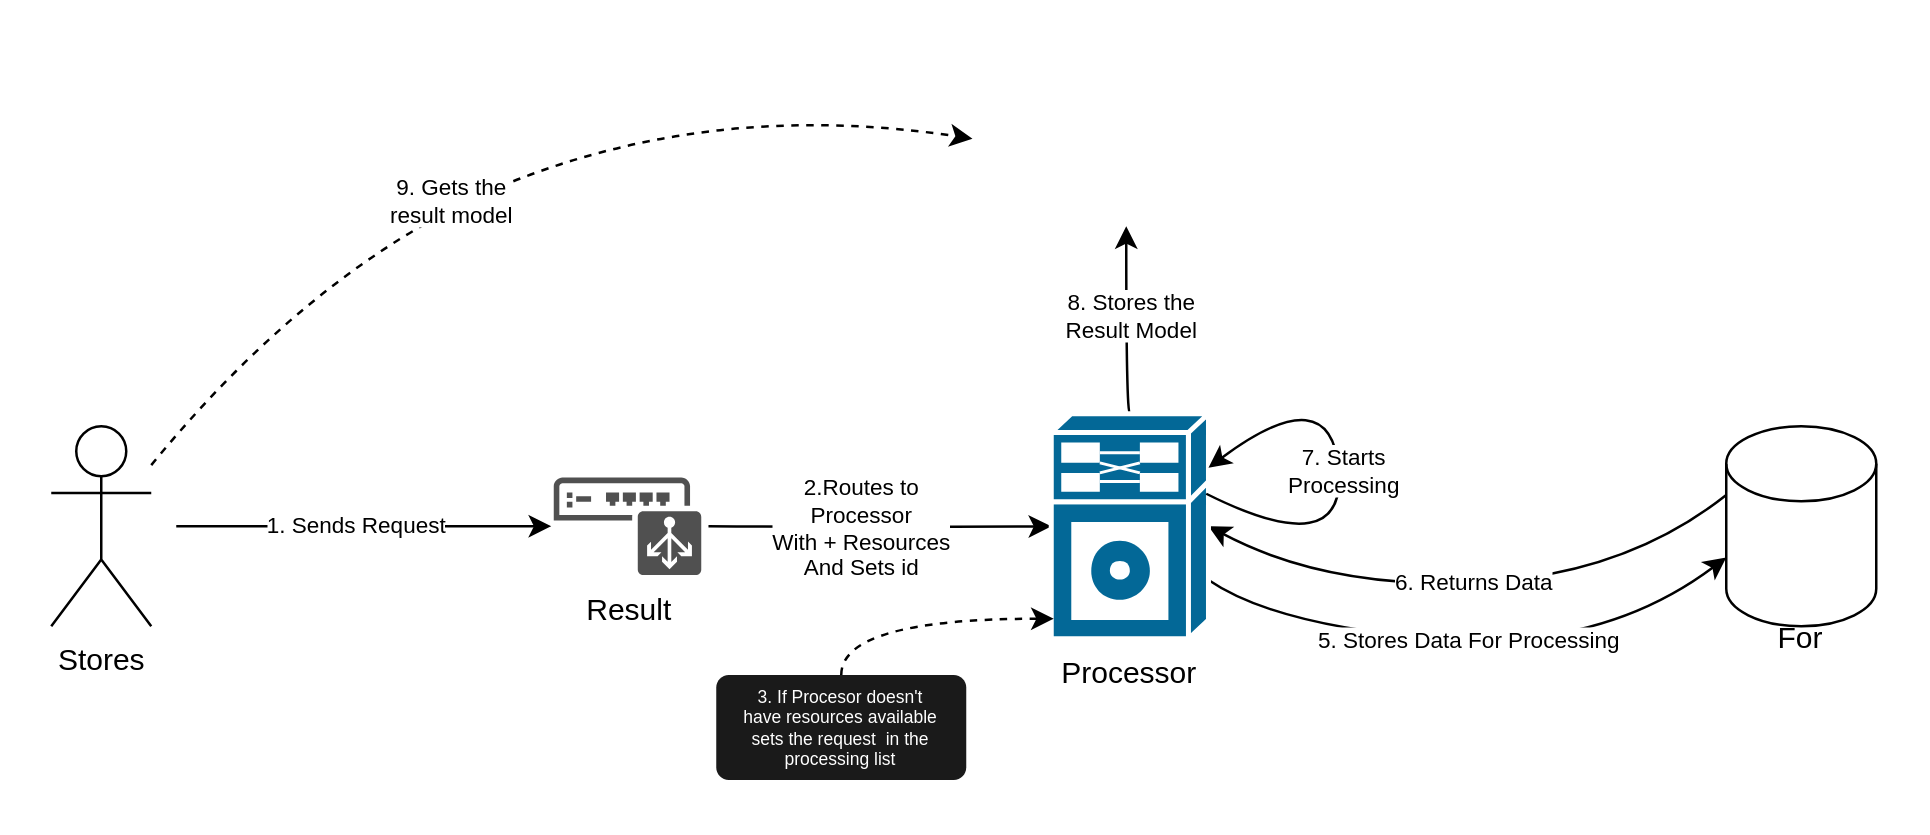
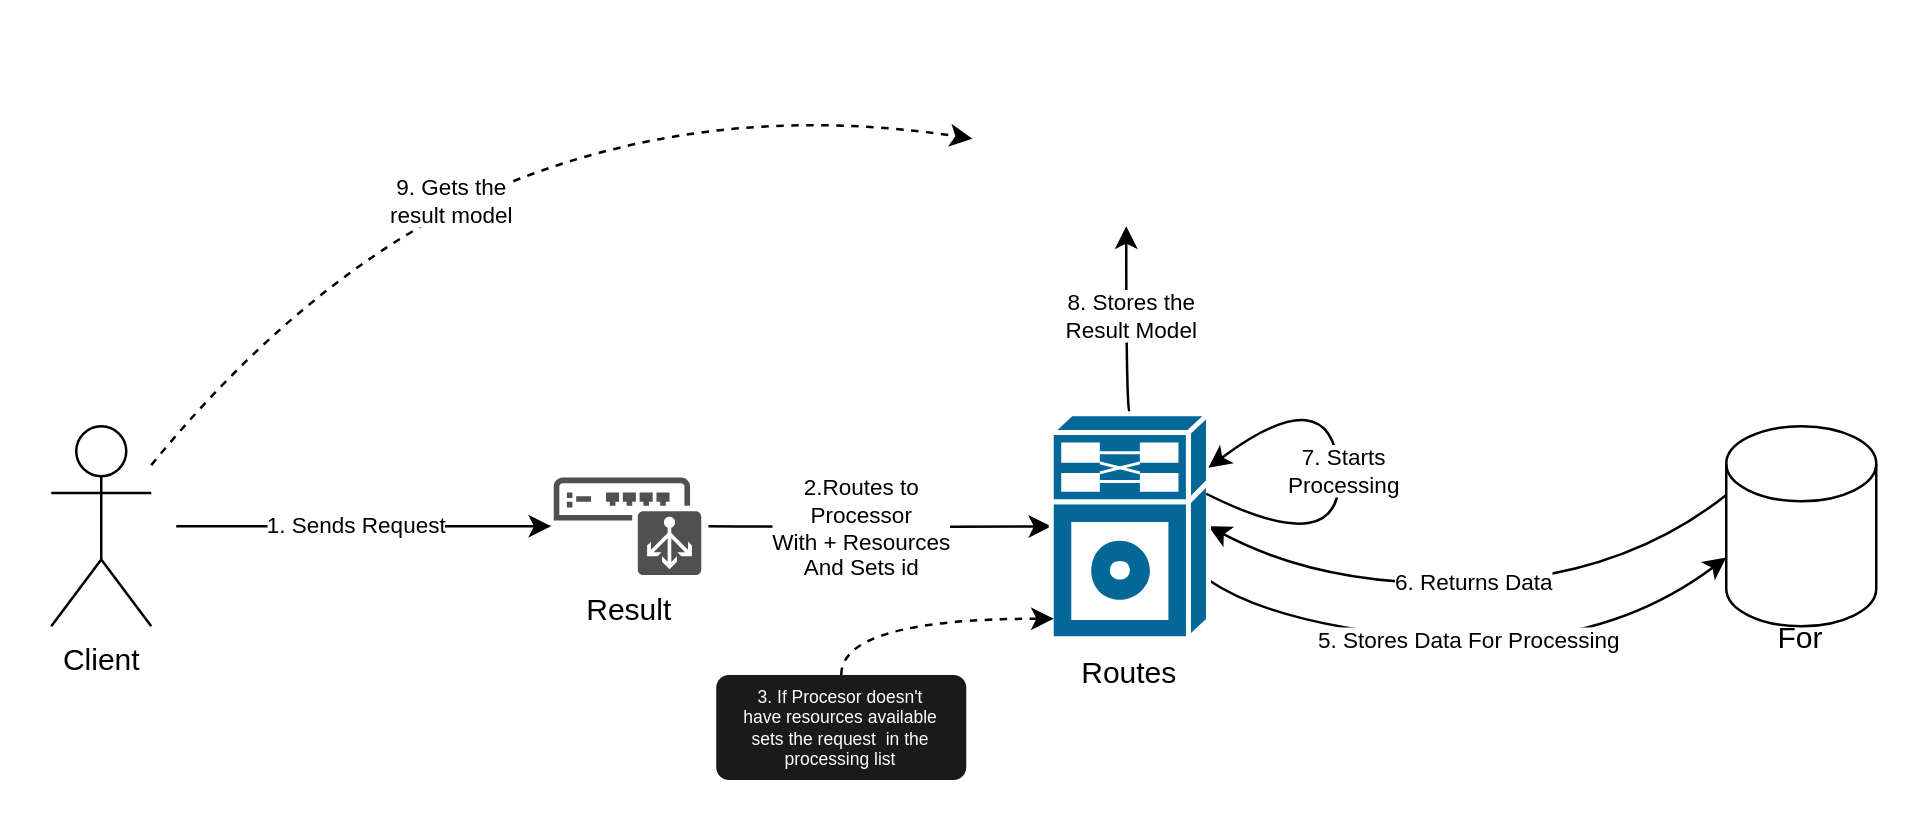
- <mxCell id="4" value="Stores" style="shape=umlActor;verticalLabelPosition=bottom;verticalAlign=top;html=1;outlineConnect=0;" vertex="1" parent="1"><mxGeometry x="20" y="170" width="40" height="80" as="geometry" /></mxCell>
+ <mxCell id="4" value="Client" style="shape=umlActor;verticalLabelPosition=bottom;verticalAlign=top;html=1;outlineConnect=0;" vertex="1" parent="1"><mxGeometry x="20" y="170" width="40" height="80" as="geometry" /></mxCell>
- <mxCell id="18" value="Processor" style="shape=mxgraph.cisco.misc.generic_processor;html=1;pointerEvents=1;dashed=0;fillColor=#036897;strokeColor=#ffffff;strokeWidth=2;verticalLabelPosition=bottom;verticalAlign=top;align=center;outlineConnect=0;" vertex="1" parent="1"><mxGeometry x="420" y="165" width="62.89" height="90" as="geometry" /></mxCell>
+ <mxCell id="18" value="Routes" style="shape=mxgraph.cisco.misc.generic_processor;html=1;pointerEvents=1;dashed=0;fillColor=#036897;strokeColor=#ffffff;strokeWidth=2;verticalLabelPosition=bottom;verticalAlign=top;align=center;outlineConnect=0;" vertex="1" parent="1"><mxGeometry x="420" y="165" width="62.89" height="90" as="geometry" /></mxCell>
